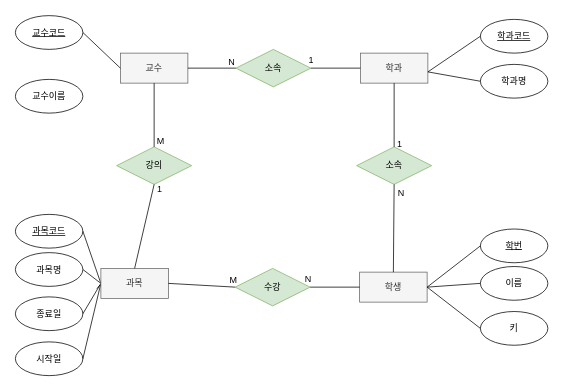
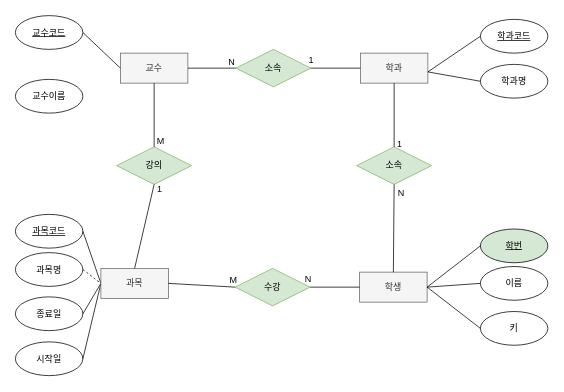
- <mxCell id="41" value="&lt;u&gt;학번&lt;/u&gt;" style="ellipse;whiteSpace=wrap;html=1;" vertex="1" parent="1"><mxGeometry x="640" y="304.5" width="90" height="45" as="geometry" /></mxCell>
+ <mxCell id="41" value="&lt;u&gt;학번&lt;/u&gt;" style="ellipse;whiteSpace=wrap;html=1;fillColor=#d5e8d4;" vertex="1" parent="1"><mxGeometry x="640" y="304.5" width="90" height="45" as="geometry" /></mxCell>
- <mxCell id="11" value="" style="endArrow=none;html=1;rounded=0;exitX=1;exitY=0.5;exitDx=0;exitDy=0;entryX=0;entryY=0.5;entryDx=0;entryDy=0;" edge="1" parent="1" source="9" target="16"><mxGeometry width="50" height="50" relative="1" as="geometry"><mxPoint x="110" y="330" as="sourcePoint" /><mxPoint x="160" y="315" as="targetPoint" /></mxGeometry></mxCell>
+ <mxCell id="11" value="" style="endArrow=none;html=1;rounded=0;exitX=1;exitY=0.5;exitDx=0;exitDy=0;entryX=0;entryY=0.5;entryDx=0;entryDy=0;dashed=1;" edge="1" parent="1" source="9" target="16"><mxGeometry width="50" height="50" relative="1" as="geometry"><mxPoint x="110" y="330" as="sourcePoint" /><mxPoint x="160" y="315" as="targetPoint" /></mxGeometry></mxCell>
- <mxCell id="15" value="" style="endArrow=open;html=1;rounded=0;exitX=1;exitY=0.5;exitDx=0;exitDy=0;entryX=0;entryY=0.5;entryDx=0;entryDy=0;" edge="1" parent="1" source="13" target="16"><mxGeometry width="50" height="50" relative="1" as="geometry"><mxPoint x="110" y="480" as="sourcePoint" /><mxPoint x="160" y="465" as="targetPoint" /></mxGeometry></mxCell>
+ <mxCell id="15" value="" style="endArrow=none;html=1;rounded=0;exitX=1;exitY=0.5;exitDx=0;exitDy=0;entryX=0;entryY=0.5;entryDx=0;entryDy=0;" edge="1" parent="1" source="13" target="16"><mxGeometry width="50" height="50" relative="1" as="geometry"><mxPoint x="110" y="480" as="sourcePoint" /><mxPoint x="160" y="465" as="targetPoint" /></mxGeometry></mxCell>
